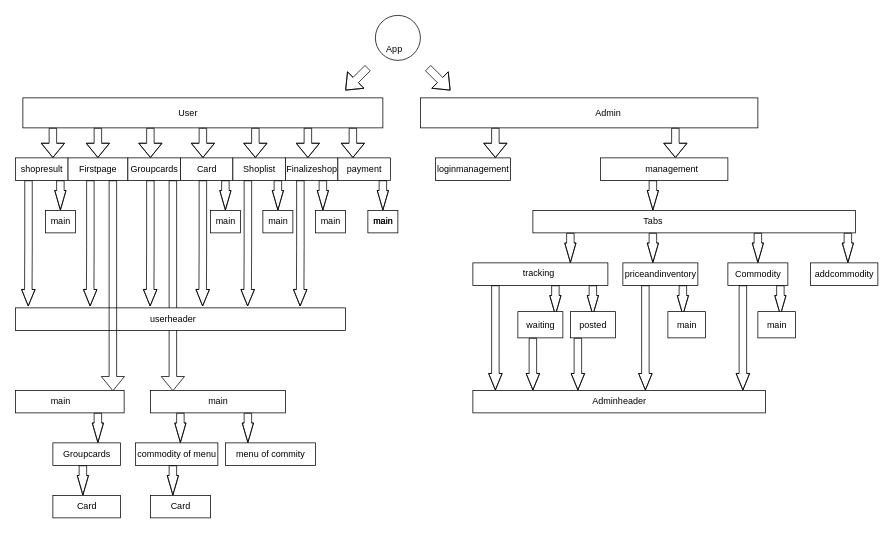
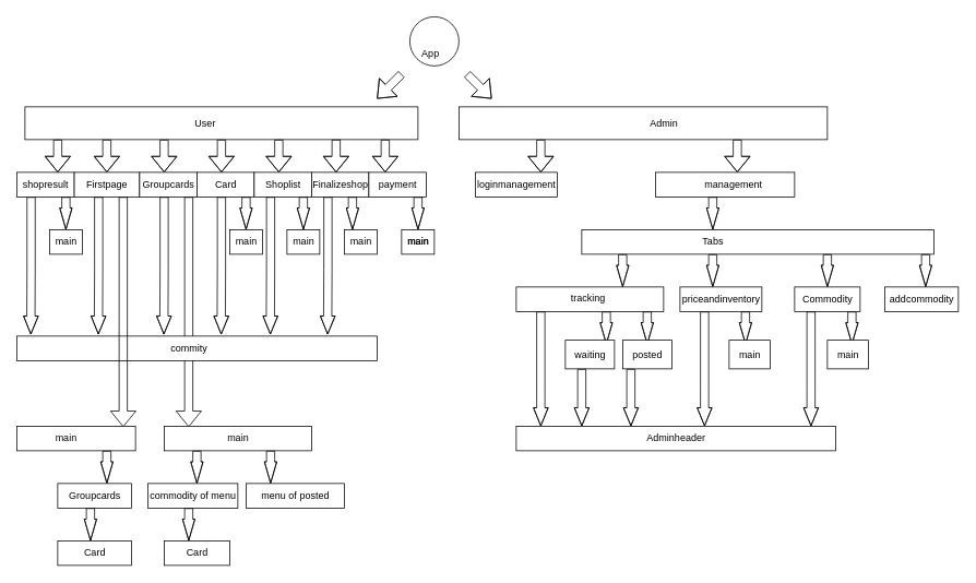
- <mxCell id="51" value="userheader" style="text;html=1;resizable=0;autosize=1;align=center;verticalAlign=middle;points=[];fillColor=none;strokeColor=none;rounded=0;fontColor=default;" vertex="1" parent="1"><mxGeometry x="190" y="415" width="80" height="20" as="geometry" /></mxCell>
+ <mxCell id="51" value="commity" style="text;html=1;resizable=0;autosize=1;align=center;verticalAlign=middle;points=[];fillColor=none;strokeColor=none;rounded=0;fontColor=default;" vertex="1" parent="1"><mxGeometry x="190" y="415" width="80" height="20" as="geometry" /></mxCell>
- <mxCell id="113" value="menu of commity" style="text;html=1;resizable=0;autosize=1;align=center;verticalAlign=middle;points=[];fillColor=none;strokeColor=none;rounded=0;fontColor=default;" vertex="1" parent="1"><mxGeometry x="305" y="595" width="110" height="20" as="geometry" /></mxCell>
+ <mxCell id="113" value="menu of posted" style="text;html=1;resizable=0;autosize=1;align=center;verticalAlign=middle;points=[];fillColor=none;strokeColor=none;rounded=0;fontColor=default;" vertex="1" parent="1"><mxGeometry x="305" y="595" width="110" height="20" as="geometry" /></mxCell>
